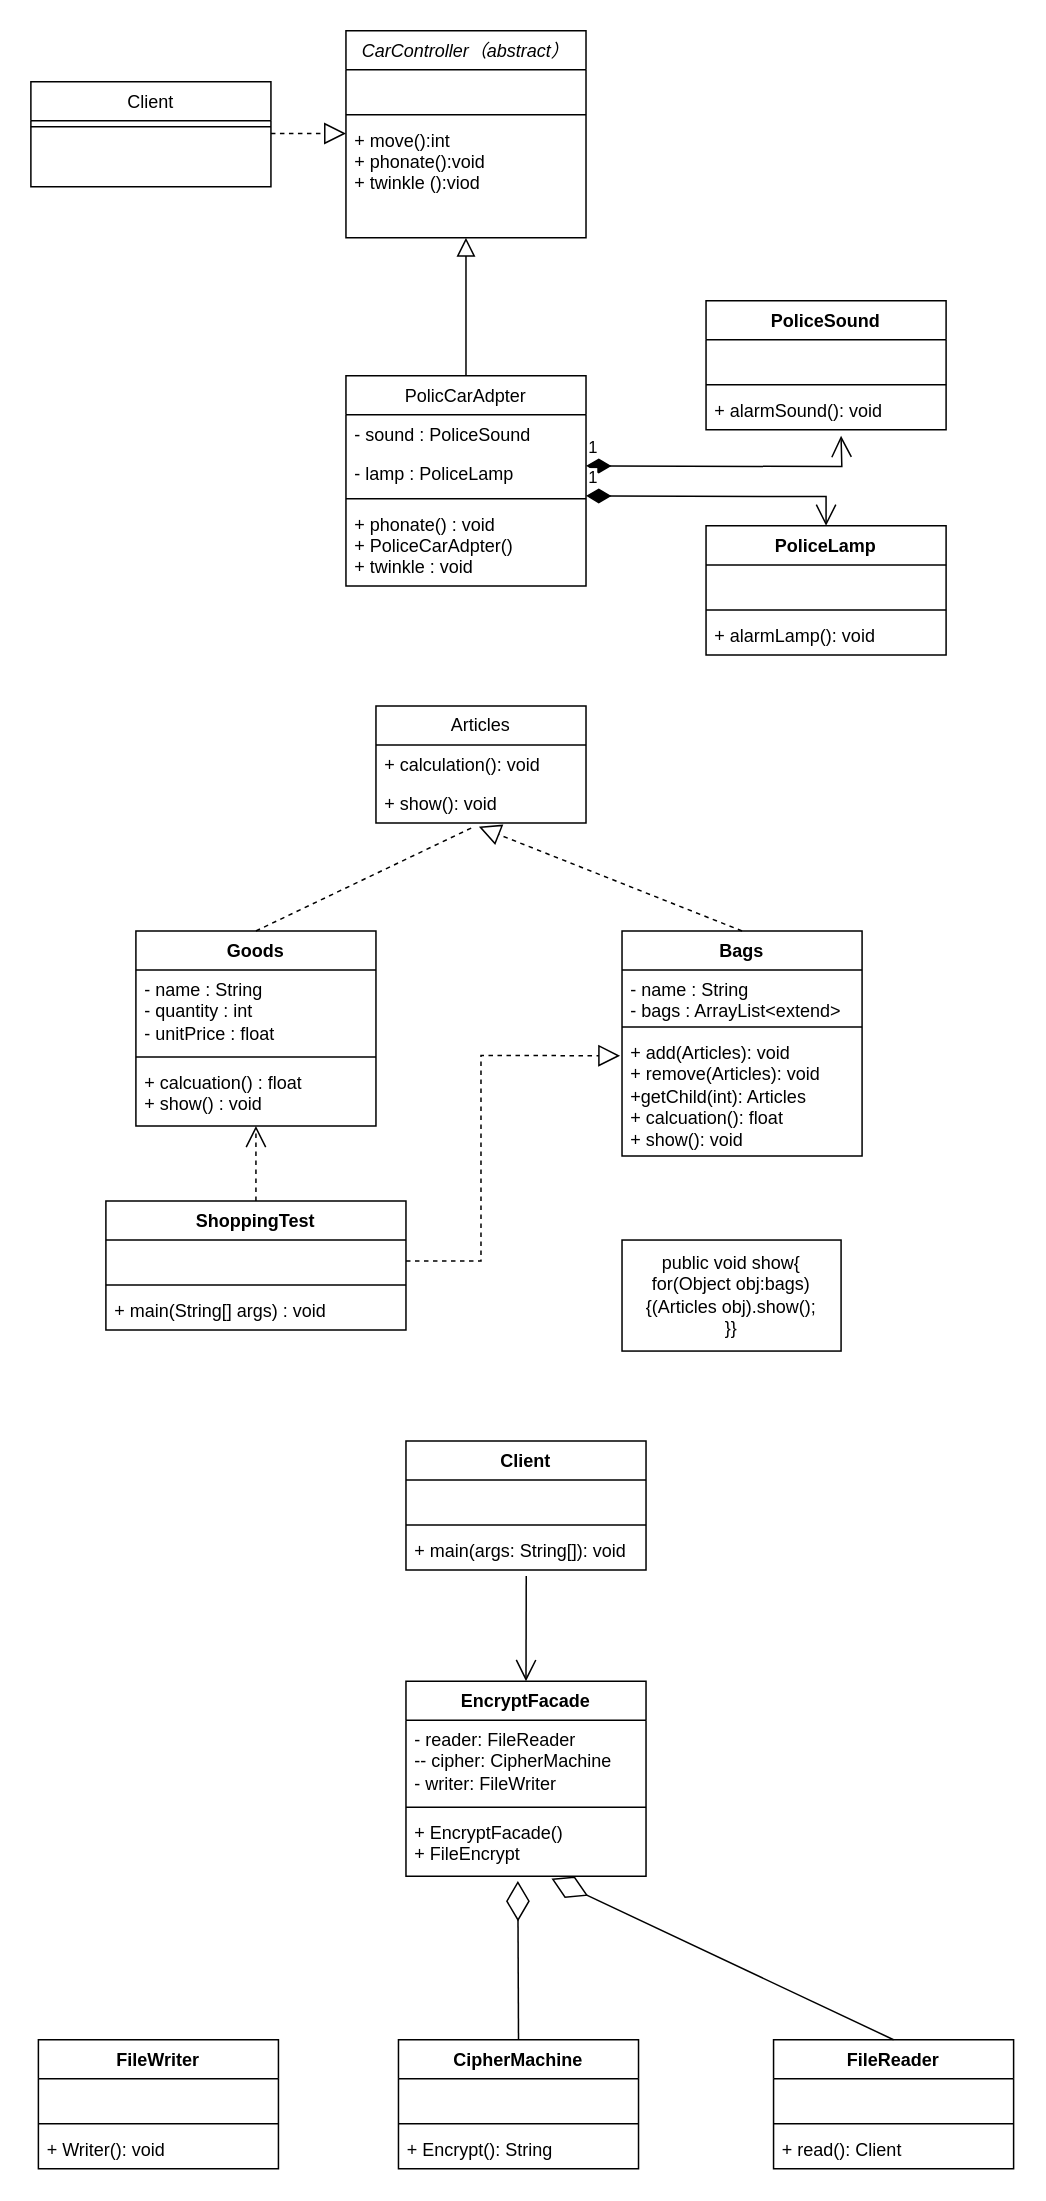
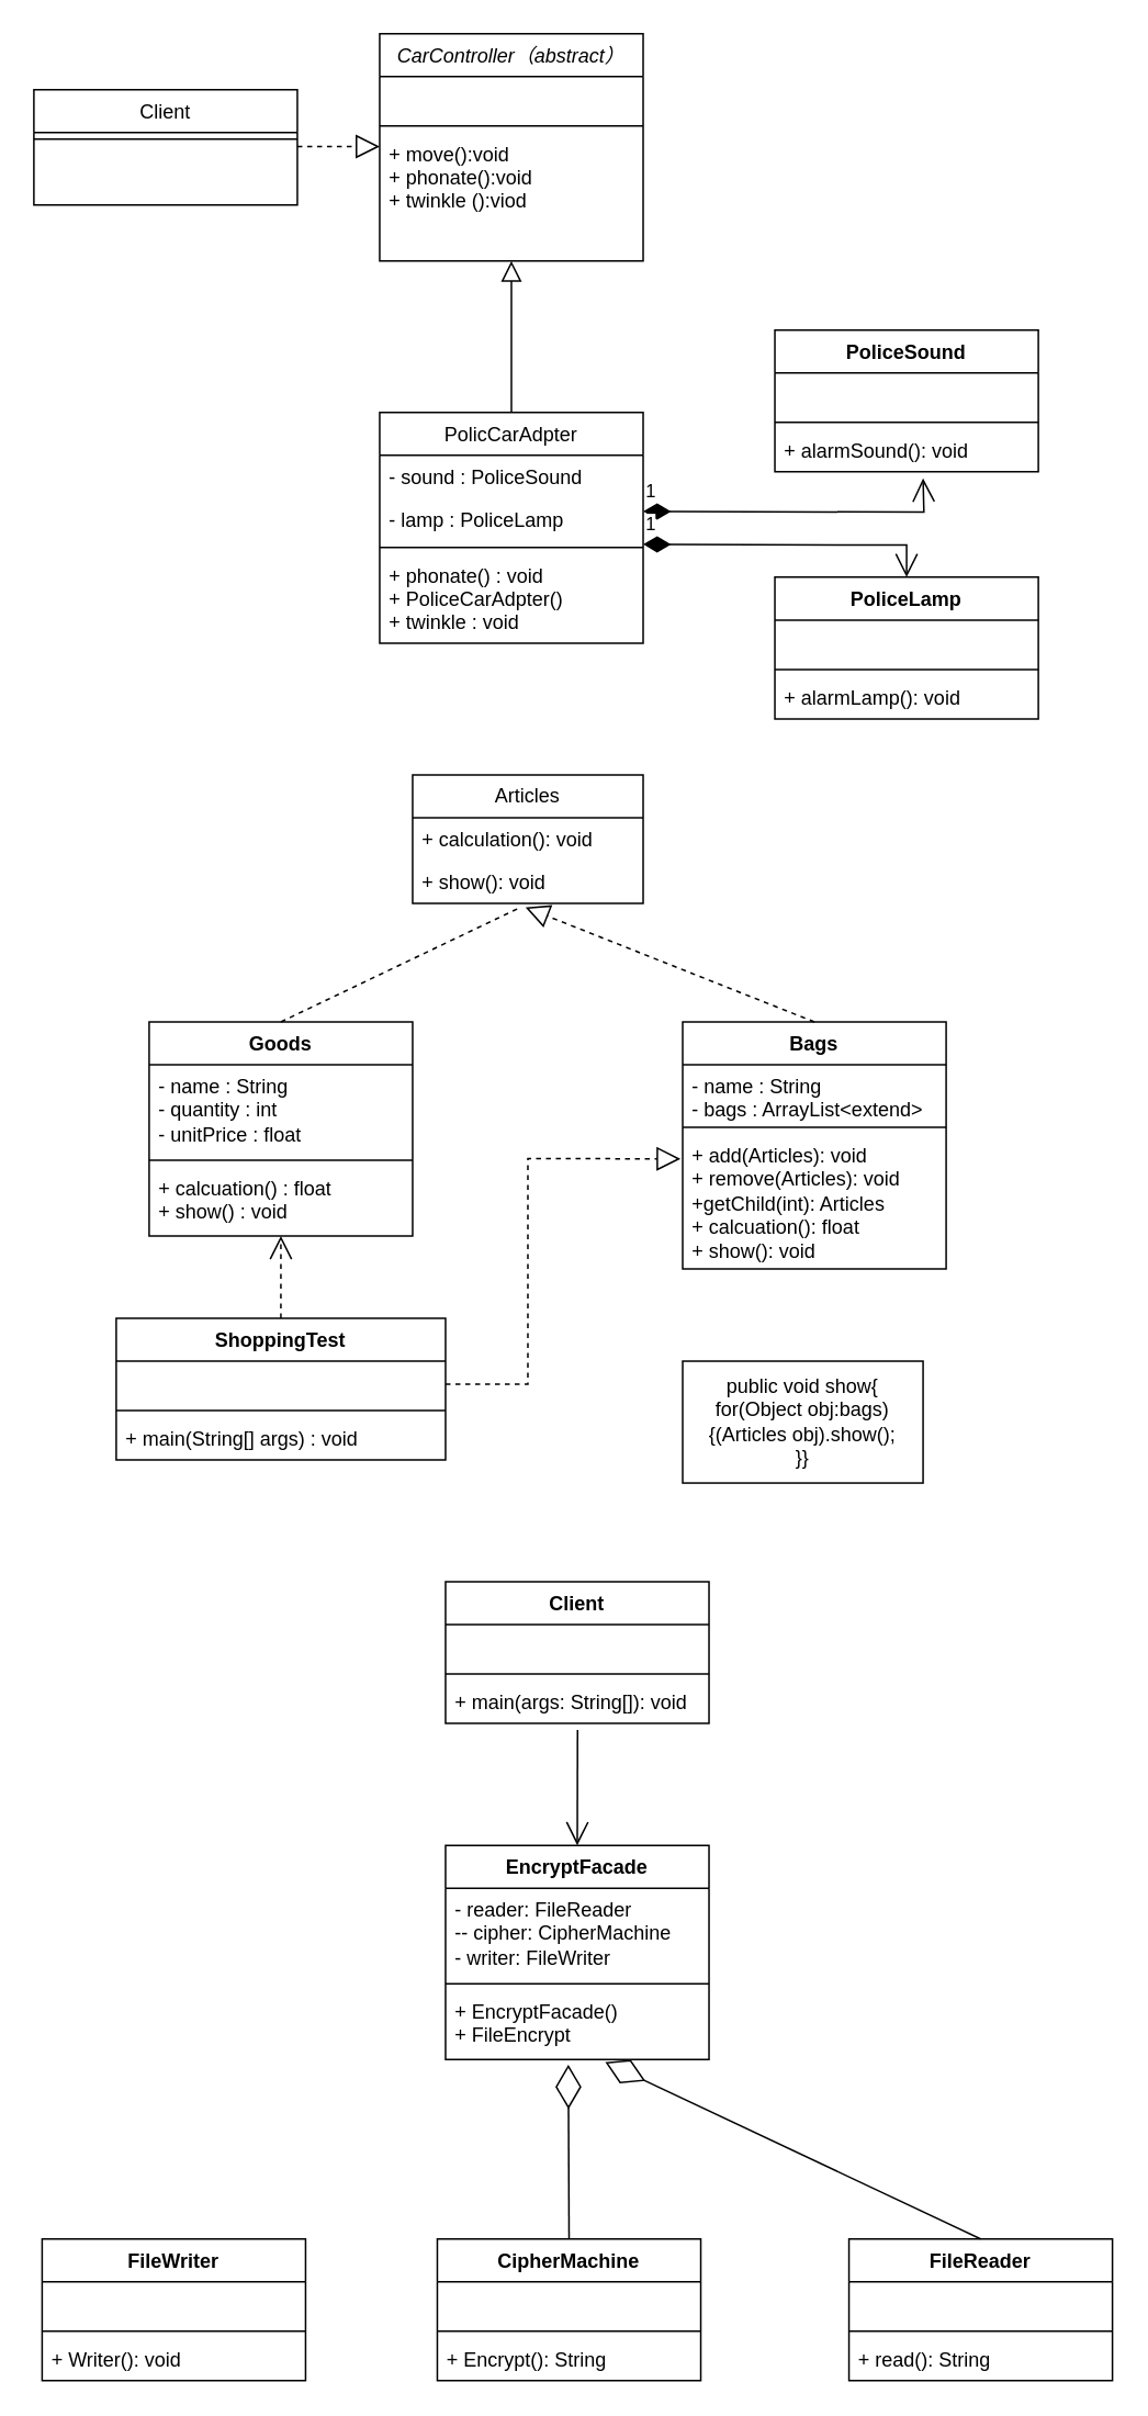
- <mxCell id="5" value="+ move():int&#10;+ phonate():void&#10;+ twinkle ():viod" style="text;align=left;verticalAlign=top;spacingLeft=4;spacingRight=4;overflow=hidden;rotatable=0;points=[[0,0.5],[1,0.5]];portConstraint=eastwest;" parent="2" vertex="1"><mxGeometry y="60" width="160" height="60" as="geometry" /></mxCell>
+ <mxCell id="5" value="+ move():void&#10;+ phonate():void&#10;+ twinkle ():viod" style="text;align=left;verticalAlign=top;spacingLeft=4;spacingRight=4;overflow=hidden;rotatable=0;points=[[0,0.5],[1,0.5]];portConstraint=eastwest;" parent="2" vertex="1"><mxGeometry y="60" width="160" height="60" as="geometry" /></mxCell>
- <mxCell id="64" value="+ read(): Client" style="text;strokeColor=none;fillColor=none;align=left;verticalAlign=top;spacingLeft=4;spacingRight=4;overflow=hidden;rotatable=0;points=[[0,0.5],[1,0.5]];portConstraint=eastwest;whiteSpace=wrap;html=1;" vertex="1" parent="61"><mxGeometry y="60" width="160" height="26" as="geometry" /></mxCell>
+ <mxCell id="64" value="+ read(): String" style="text;strokeColor=none;fillColor=none;align=left;verticalAlign=top;spacingLeft=4;spacingRight=4;overflow=hidden;rotatable=0;points=[[0,0.5],[1,0.5]];portConstraint=eastwest;whiteSpace=wrap;html=1;" vertex="1" parent="61"><mxGeometry y="60" width="160" height="26" as="geometry" /></mxCell>
